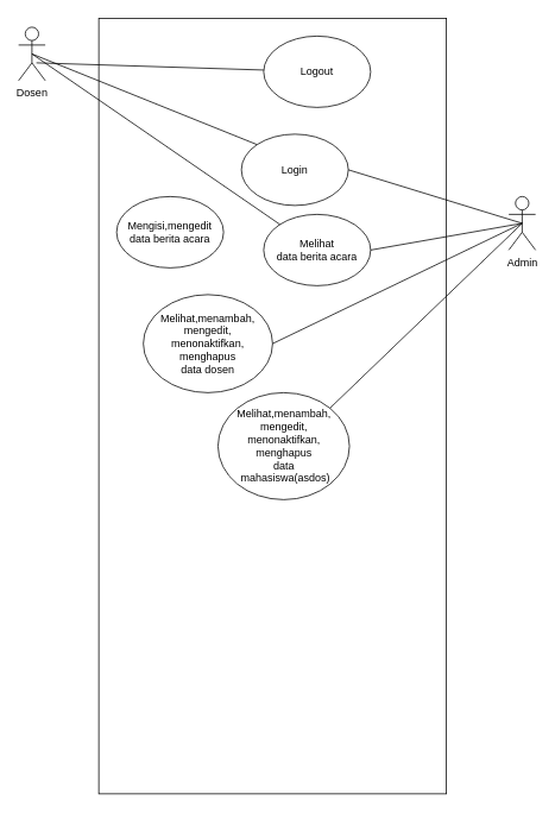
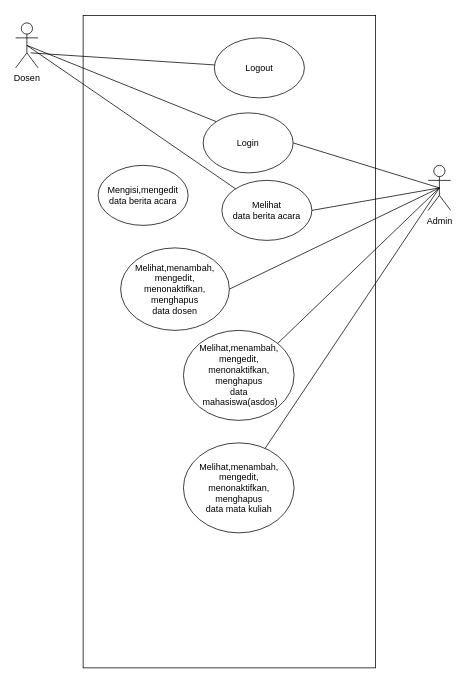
- <mxCell id="15" value="Logout" style="ellipse;whiteSpace=wrap;html=1;" parent="1" vertex="1"><mxGeometry x="295" y="40" width="120" height="80" as="geometry" /></mxCell>
+ <mxCell id="15" value="Logout" style="ellipse;whiteSpace=wrap;html=1;" parent="1" vertex="1"><mxGeometry x="285" y="50" width="120" height="80" as="geometry" /></mxCell>
+ <mxCell id="14" value="" style="endArrow=none;html=1;rounded=0;entryX=0.5;entryY=0.5;entryDx=0;entryDy=0;entryPerimeter=0;" parent="1" source="13" target="6" edge="1"><mxGeometry width="50" height="50" relative="1" as="geometry"><mxPoint x="520" y="510" as="sourcePoint" /><mxPoint x="570" y="460" as="targetPoint" /></mxGeometry></mxCell>
+ <mxCell id="13" value="Melihat,menambah,&lt;br&gt;mengedit,&lt;br&gt;menonaktifkan,&lt;br&gt;menghapus&lt;br&gt;data mata kuliah" style="ellipse;whiteSpace=wrap;html=1;" parent="1" vertex="1"><mxGeometry x="243.75" y="590" width="147.5" height="120" as="geometry" /></mxCell>
